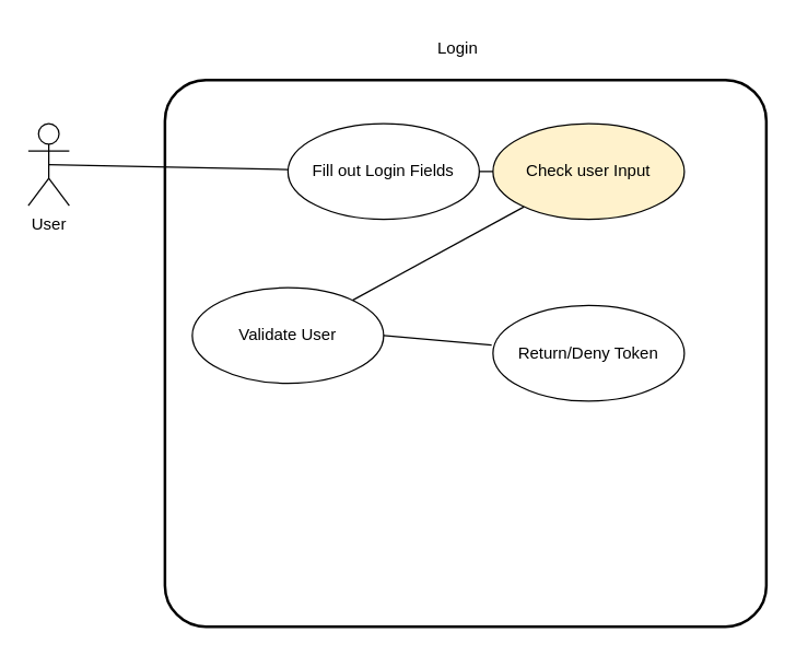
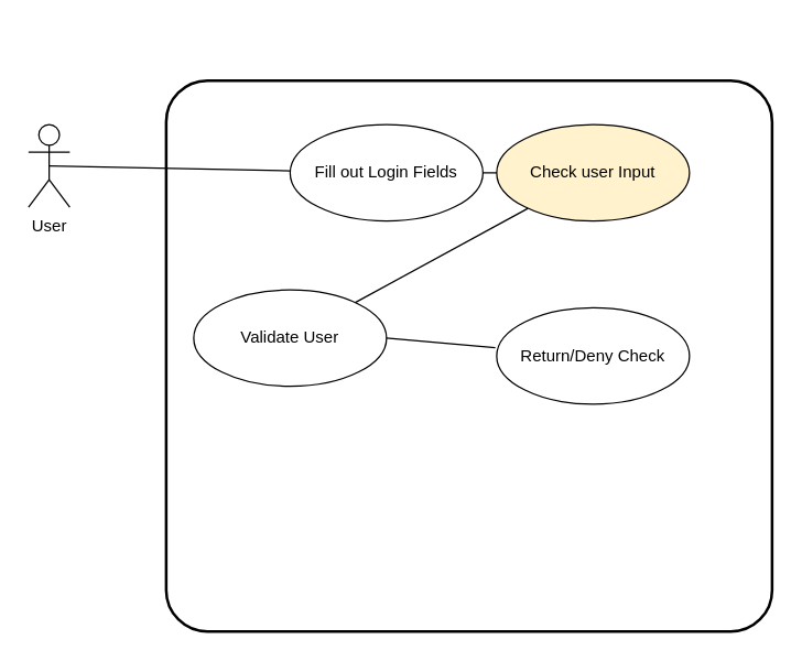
- <mxCell id="9" value="Login" style="text;html=1;align=center;verticalAlign=middle;resizable=0;points=[];autosize=1;strokeColor=none;fillColor=none;" vertex="1" parent="1"><mxGeometry x="309" y="20" width="50" height="30" as="geometry" /></mxCell>
- <mxCell id="11" value="Return/Deny Token" style="ellipse;whiteSpace=wrap;html=1;" vertex="1" parent="1"><mxGeometry x="360" y="223" width="140" height="70" as="geometry" /></mxCell>
+ <mxCell id="11" value="Return/Deny Check" style="ellipse;whiteSpace=wrap;html=1;" vertex="1" parent="1"><mxGeometry x="360" y="223" width="140" height="70" as="geometry" /></mxCell>
